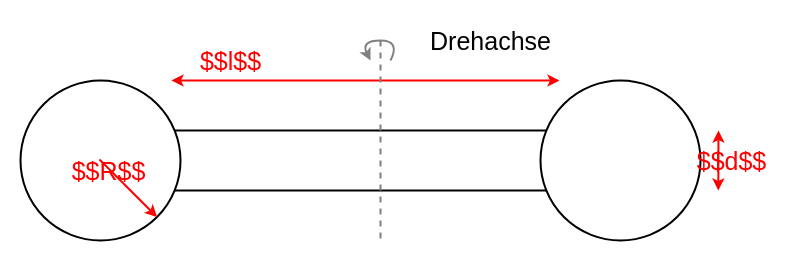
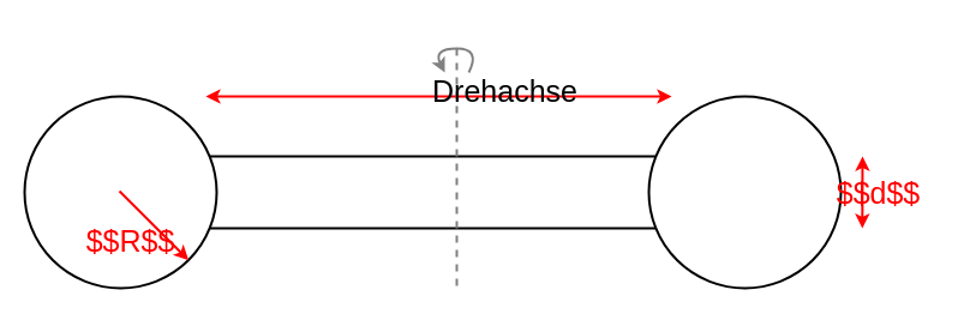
- <mxCell id="12" value="Drehachse" style="text;html=1;resizable=0;autosize=1;align=center;verticalAlign=middle;points=[];fillColor=none;strokeColor=none;rounded=0;fontSize=25;fontColor=#000000;" parent="1" vertex="1"><mxGeometry x="420" y="20" width="140" height="40" as="geometry" /></mxCell>
+ <mxCell id="12" value="Drehachse" style="text;html=1;resizable=0;autosize=1;align=center;verticalAlign=middle;points=[];fillColor=none;strokeColor=none;rounded=0;fontSize=25;fontColor=#000000;" parent="1" vertex="1"><mxGeometry x="350" y="55" width="140" height="40" as="geometry" /></mxCell>
- <mxCell id="7" value="&lt;font style=&quot;font-size: 25px&quot;&gt;$$l$$&lt;/font&gt;" style="text;html=1;resizable=0;autosize=1;align=center;verticalAlign=middle;points=[];fillColor=none;strokeColor=none;rounded=0;fontColor=#FF0000;" parent="1" vertex="1"><mxGeometry x="190" y="50" width="80" height="20" as="geometry" /></mxCell>
- <mxCell id="8" value="&lt;font style=&quot;font-size: 25px&quot;&gt;$$R$$&lt;/font&gt;" style="text;html=1;resizable=0;autosize=1;align=center;verticalAlign=middle;points=[];fillColor=none;strokeColor=none;rounded=0;fontColor=#FF0000;" parent="1" vertex="1"><mxGeometry x="63" y="160" width="90" height="20" as="geometry" /></mxCell>
+ <mxCell id="8" value="&lt;font style=&quot;font-size: 25px&quot;&gt;$$R$$&lt;/font&gt;" style="text;html=1;resizable=0;autosize=1;align=center;verticalAlign=middle;points=[];fillColor=none;strokeColor=none;rounded=0;fontColor=#FF0000;" parent="1" vertex="1"><mxGeometry x="63" y="190" width="90" height="20" as="geometry" /></mxCell>
